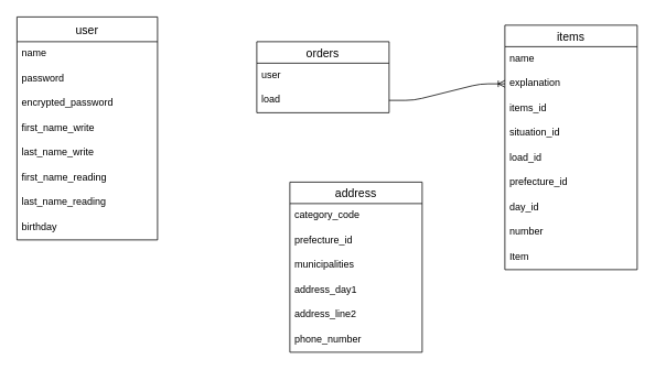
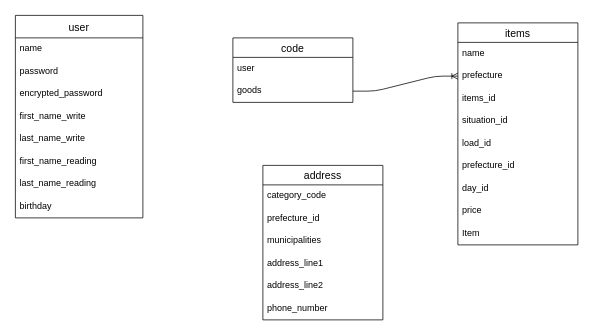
- <mxCell id="21" value="orders" style="swimlane;fontStyle=0;childLayout=stackLayout;horizontal=1;startSize=26;horizontalStack=0;resizeParent=1;resizeParentMax=0;resizeLast=0;collapsible=1;marginBottom=0;align=center;fontSize=14;" parent="1" vertex="1"><mxGeometry x="310" y="50" width="160" height="86" as="geometry" /></mxCell>
+ <mxCell id="21" value="code" style="swimlane;fontStyle=0;childLayout=stackLayout;horizontal=1;startSize=26;horizontalStack=0;resizeParent=1;resizeParentMax=0;resizeLast=0;collapsible=1;marginBottom=0;align=center;fontSize=14;" parent="1" vertex="1"><mxGeometry x="310" y="50" width="160" height="86" as="geometry" /></mxCell>
- <mxCell id="13" value="explanation  " style="text;strokeColor=none;fillColor=none;spacingLeft=4;spacingRight=4;overflow=hidden;rotatable=0;points=[[0,0.5],[1,0.5]];portConstraint=eastwest;fontSize=12;" parent="11" vertex="1"><mxGeometry y="56" width="160" height="30" as="geometry" /></mxCell>
+ <mxCell id="13" value="prefecture  " style="text;strokeColor=none;fillColor=none;spacingLeft=4;spacingRight=4;overflow=hidden;rotatable=0;points=[[0,0.5],[1,0.5]];portConstraint=eastwest;fontSize=12;" parent="11" vertex="1"><mxGeometry y="56" width="160" height="30" as="geometry" /></mxCell>
- <mxCell id="23" value="load" style="text;strokeColor=none;fillColor=none;spacingLeft=4;spacingRight=4;overflow=hidden;rotatable=0;points=[[0,0.5],[1,0.5]];portConstraint=eastwest;fontSize=12;" parent="21" vertex="1"><mxGeometry y="56" width="160" height="30" as="geometry" /></mxCell>
+ <mxCell id="23" value="goods" style="text;strokeColor=none;fillColor=none;spacingLeft=4;spacingRight=4;overflow=hidden;rotatable=0;points=[[0,0.5],[1,0.5]];portConstraint=eastwest;fontSize=12;" parent="21" vertex="1"><mxGeometry y="56" width="160" height="30" as="geometry" /></mxCell>
- <mxCell id="19" value="number" style="text;strokeColor=none;fillColor=none;spacingLeft=4;spacingRight=4;overflow=hidden;rotatable=0;points=[[0,0.5],[1,0.5]];portConstraint=eastwest;fontSize=12;" parent="11" vertex="1"><mxGeometry y="236" width="160" height="30" as="geometry" /></mxCell>
+ <mxCell id="19" value="price" style="text;strokeColor=none;fillColor=none;spacingLeft=4;spacingRight=4;overflow=hidden;rotatable=0;points=[[0,0.5],[1,0.5]];portConstraint=eastwest;fontSize=12;" parent="11" vertex="1"><mxGeometry y="236" width="160" height="30" as="geometry" /></mxCell>
- <mxCell id="28" value="address_day1" style="text;strokeColor=none;fillColor=none;spacingLeft=4;spacingRight=4;overflow=hidden;rotatable=0;points=[[0,0.5],[1,0.5]];portConstraint=eastwest;fontSize=12;" parent="24" vertex="1"><mxGeometry y="116" width="160" height="30" as="geometry" /></mxCell>
+ <mxCell id="28" value="address_line1" style="text;strokeColor=none;fillColor=none;spacingLeft=4;spacingRight=4;overflow=hidden;rotatable=0;points=[[0,0.5],[1,0.5]];portConstraint=eastwest;fontSize=12;" parent="24" vertex="1"><mxGeometry y="116" width="160" height="30" as="geometry" /></mxCell>
